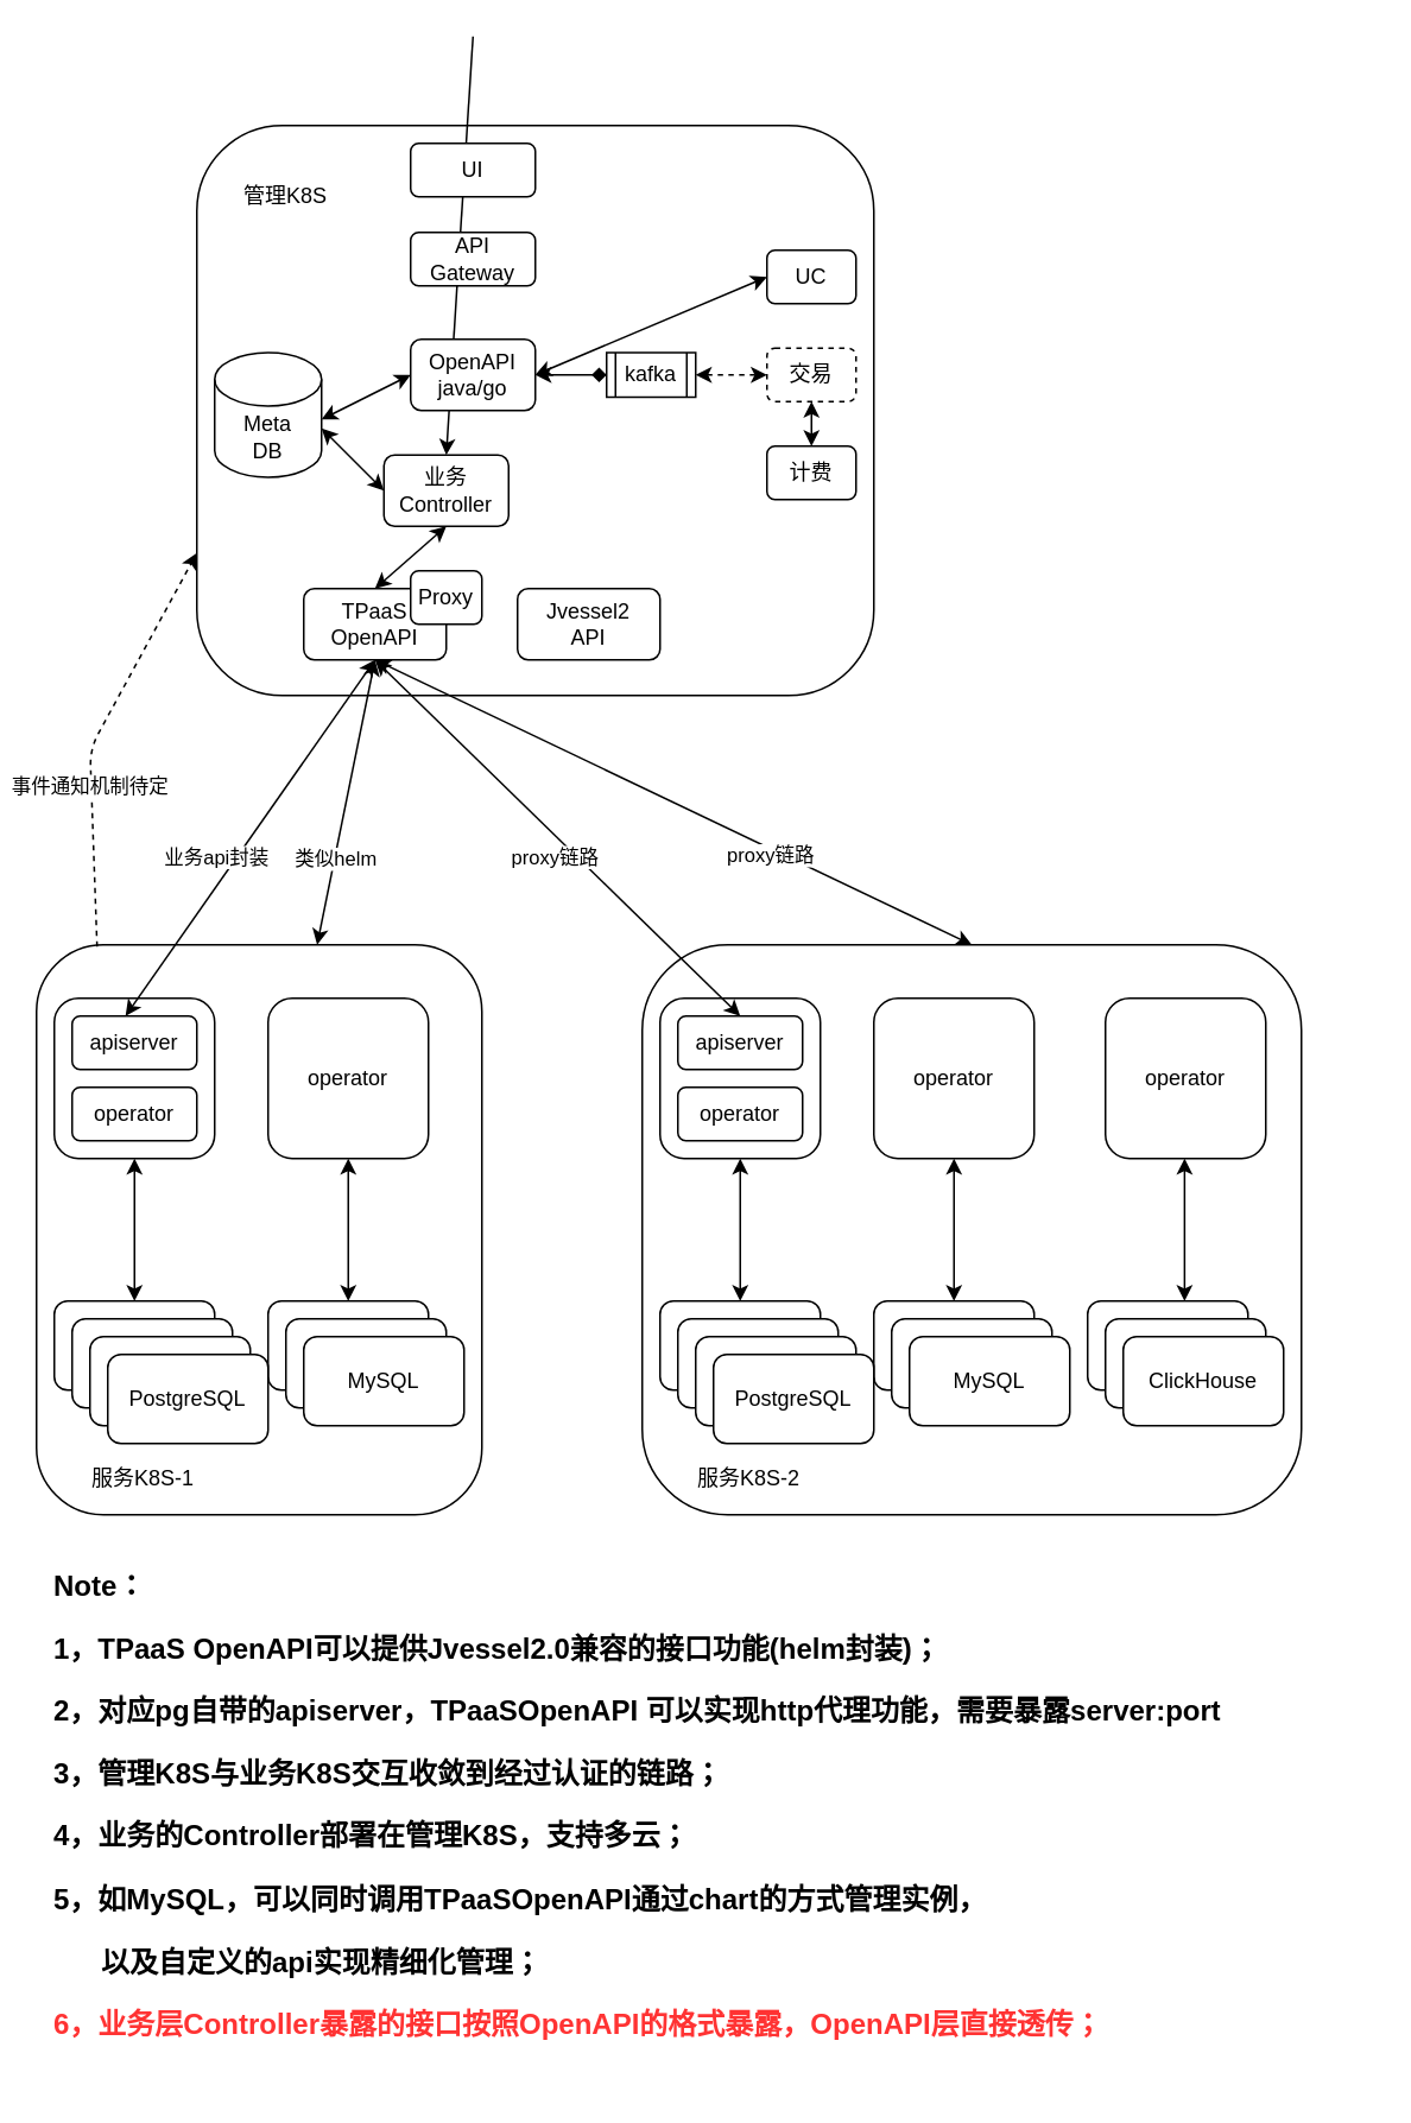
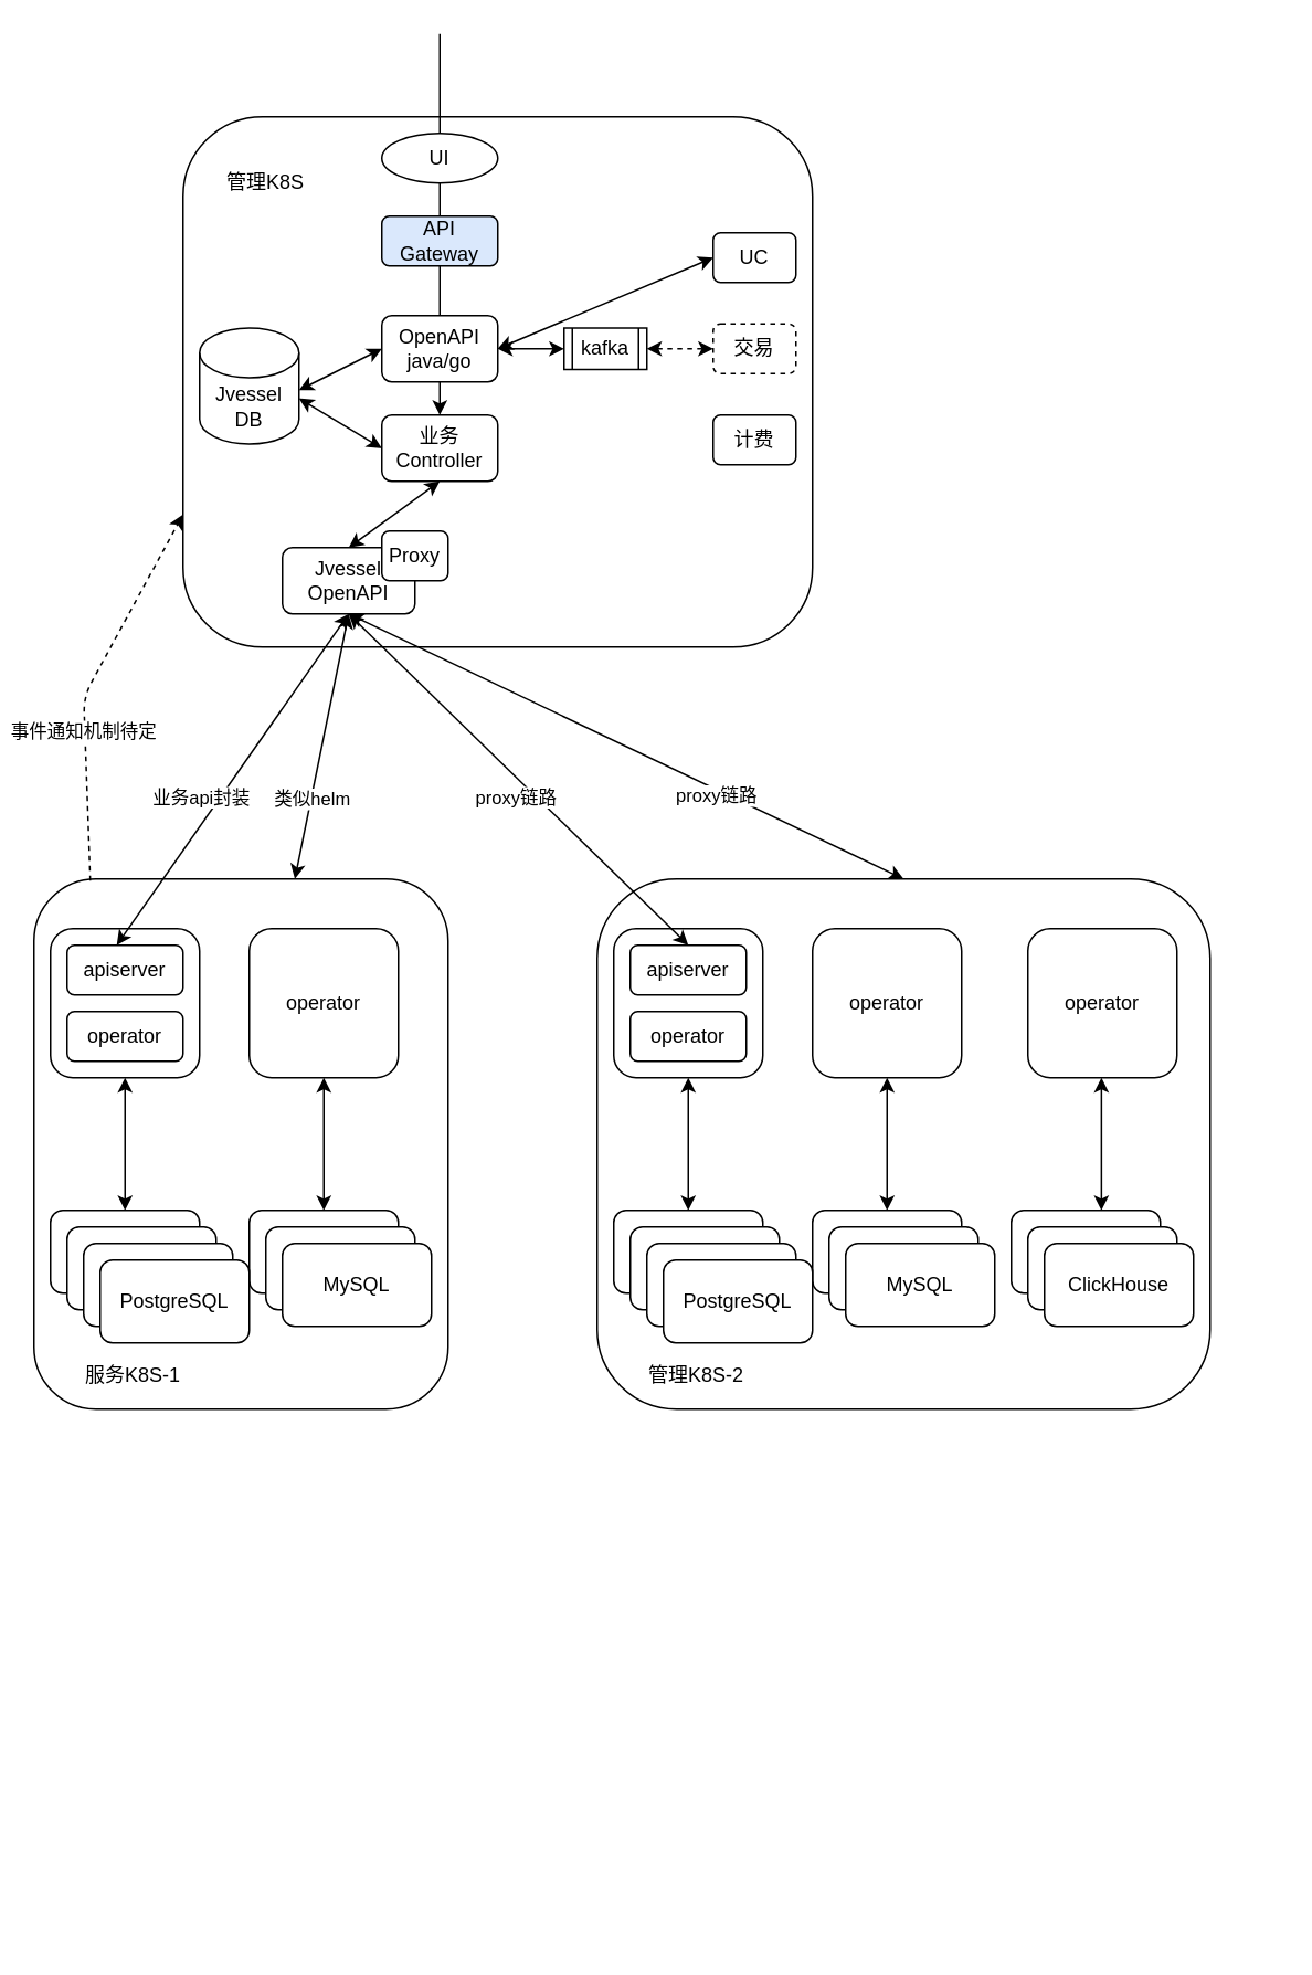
- <mxCell id="22" value="UI" style="rounded=1;whiteSpace=wrap;html=1;" parent="1" vertex="1"><mxGeometry x="230" y="80" width="70" height="30" as="geometry" /></mxCell>
+ <mxCell id="22" value="UI" style="ellipse;whiteSpace=wrap;html=1;" parent="1" vertex="1"><mxGeometry x="230" y="80" width="70" height="30" as="geometry" /></mxCell>
- <mxCell id="21" value="API Gateway" style="rounded=1;whiteSpace=wrap;html=1;" parent="1" vertex="1"><mxGeometry x="230" y="130" width="70" height="30" as="geometry" /></mxCell>
+ <mxCell id="21" value="API Gateway" style="rounded=1;whiteSpace=wrap;html=1;fillColor=#dae8fc;" parent="1" vertex="1"><mxGeometry x="230" y="130" width="70" height="30" as="geometry" /></mxCell>
- <mxCell id="32" value="" style="endArrow=diamond;startArrow=classic;html=1;entryX=0;entryY=0.5;entryDx=0;entryDy=0;exitX=1;exitY=0.5;exitDx=0;exitDy=0;" parent="1" source="23" target="33" edge="1"><mxGeometry width="50" height="50" relative="1" as="geometry"><mxPoint x="360" y="266" as="sourcePoint" /><mxPoint x="330" y="240" as="targetPoint" /></mxGeometry></mxCell>
+ <mxCell id="32" value="" style="endArrow=classic;startArrow=classic;html=1;entryX=0;entryY=0.5;entryDx=0;entryDy=0;exitX=1;exitY=0.5;exitDx=0;exitDy=0;" parent="1" source="23" target="33" edge="1"><mxGeometry width="50" height="50" relative="1" as="geometry"><mxPoint x="360" y="266" as="sourcePoint" /><mxPoint x="330" y="240" as="targetPoint" /></mxGeometry></mxCell>
- <mxCell id="39" value="" style="endArrow=classic;startArrow=classic;html=1;entryX=0.5;entryY=1;entryDx=0;entryDy=0;" parent="1" source="31" target="30" edge="1"><mxGeometry width="50" height="50" relative="1" as="geometry"><mxPoint x="320" y="320" as="sourcePoint" /><mxPoint x="370" y="270" as="targetPoint" /></mxGeometry></mxCell>
- <mxCell id="28" value="Meta&lt;br&gt;DB" style="shape=cylinder3;whiteSpace=wrap;html=1;boundedLbl=1;backgroundOutline=1;size=15;" parent="1" vertex="1"><mxGeometry x="120" y="197.5" width="60" height="70" as="geometry" /></mxCell>
+ <mxCell id="28" value="Jvessel&lt;br&gt;DB" style="shape=cylinder3;whiteSpace=wrap;html=1;boundedLbl=1;backgroundOutline=1;size=15;" parent="1" vertex="1"><mxGeometry x="120" y="197.5" width="60" height="70" as="geometry" /></mxCell>
- <mxCell id="24" value="业务Controller" style="rounded=1;whiteSpace=wrap;html=1;" parent="1" vertex="1"><mxGeometry x="215" y="255" width="70" height="40" as="geometry" /></mxCell>
+ <mxCell id="24" value="业务Controller" style="rounded=1;whiteSpace=wrap;html=1;" parent="1" vertex="1"><mxGeometry x="230" y="250" width="70" height="40" as="geometry" /></mxCell>
- <mxCell id="26" value="TPaaS&lt;br&gt;OpenAPI" style="rounded=1;whiteSpace=wrap;html=1;" parent="1" vertex="1"><mxGeometry x="170" y="330" width="80" height="40" as="geometry" /></mxCell>
+ <mxCell id="26" value="Jvessel&lt;br&gt;OpenAPI" style="rounded=1;whiteSpace=wrap;html=1;" parent="1" vertex="1"><mxGeometry x="170" y="330" width="80" height="40" as="geometry" /></mxCell>
- <mxCell id="25" value="Jvessel2&lt;br&gt;API" style="rounded=1;whiteSpace=wrap;html=1;" parent="1" vertex="1"><mxGeometry x="290" y="330" width="80" height="40" as="geometry" /></mxCell>
- <mxCell id="7" value="服务K8S-2" style="text;html=1;strokeColor=none;fillColor=none;align=center;verticalAlign=middle;whiteSpace=wrap;rounded=0;" parent="1" vertex="1"><mxGeometry x="380" y="820" width="80" height="20" as="geometry" /></mxCell>
+ <mxCell id="7" value="管理K8S-2" style="text;html=1;strokeColor=none;fillColor=none;align=center;verticalAlign=middle;whiteSpace=wrap;rounded=0;" parent="1" vertex="1"><mxGeometry x="380" y="820" width="80" height="20" as="geometry" /></mxCell>
- <mxCell id="63" value="&lt;h1 style=&quot;font-size: 16px&quot;&gt;Note：&lt;/h1&gt;&lt;p style=&quot;font-size: 16px&quot;&gt;1，TPaaS OpenAPI可以提供Jvessel2.0兼容的接口功能(helm封装)；&lt;/p&gt;&lt;p style=&quot;font-size: 16px&quot;&gt;2，对应pg自带的apiserver，TPaaSOpenAPI 可以实现http代理功能，需要暴露server:port&lt;/p&gt;&lt;p style=&quot;font-size: 16px&quot;&gt;3，管理K8S与业务K8S交互收敛到经过认证的链路；&lt;/p&gt;&lt;p style=&quot;font-size: 16px&quot;&gt;4，业务的Controller部署在管理K8S，支持多云；&lt;/p&gt;&lt;p style=&quot;font-size: 16px&quot;&gt;5，如MySQL，可以同时调用TPaaSOpenAPI通过chart的方式管理实例，&lt;/p&gt;&lt;p style=&quot;font-size: 16px&quot;&gt;&amp;nbsp; &amp;nbsp; &amp;nbsp; 以及自定义的api实现精细化管理；&lt;/p&gt;&lt;p style=&quot;font-size: 16px&quot;&gt;&lt;font color=&quot;#ff3333&quot;&gt;6，业务层Controller暴露的接口按照OpenAPI的格式暴露，OpenAPI层直接透传；&lt;/font&gt;&lt;/p&gt;" style="text;html=1;strokeColor=none;fillColor=none;spacing=5;spacingTop=-20;whiteSpace=wrap;overflow=hidden;rounded=0;fontStyle=1;fontSize=16;" parent="1" vertex="1"><mxGeometry x="25" y="880" width="745" height="290" as="geometry" /></mxCell>
